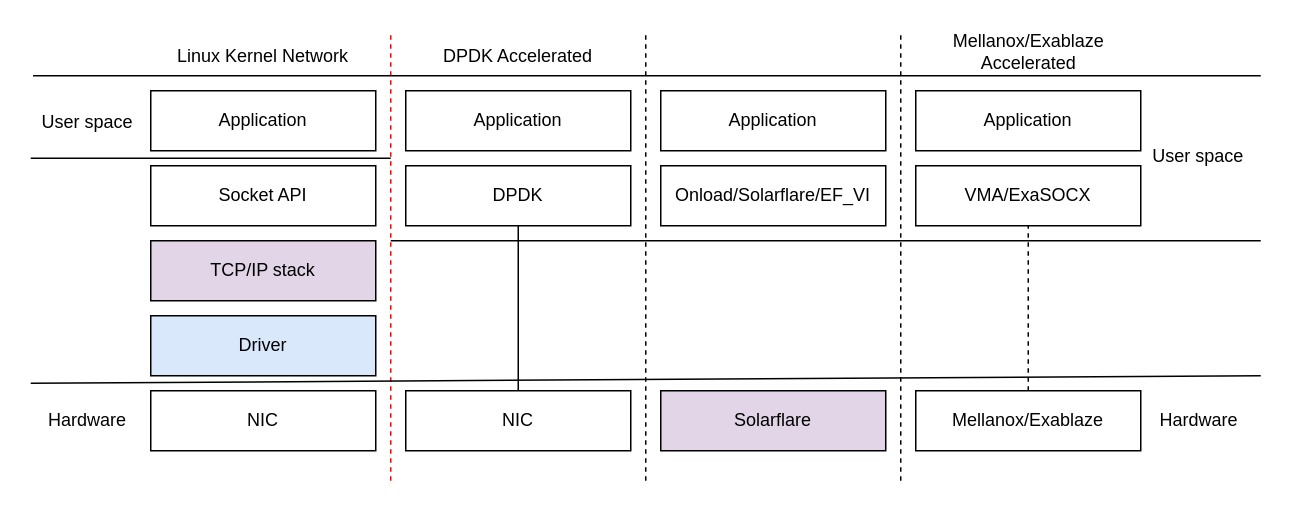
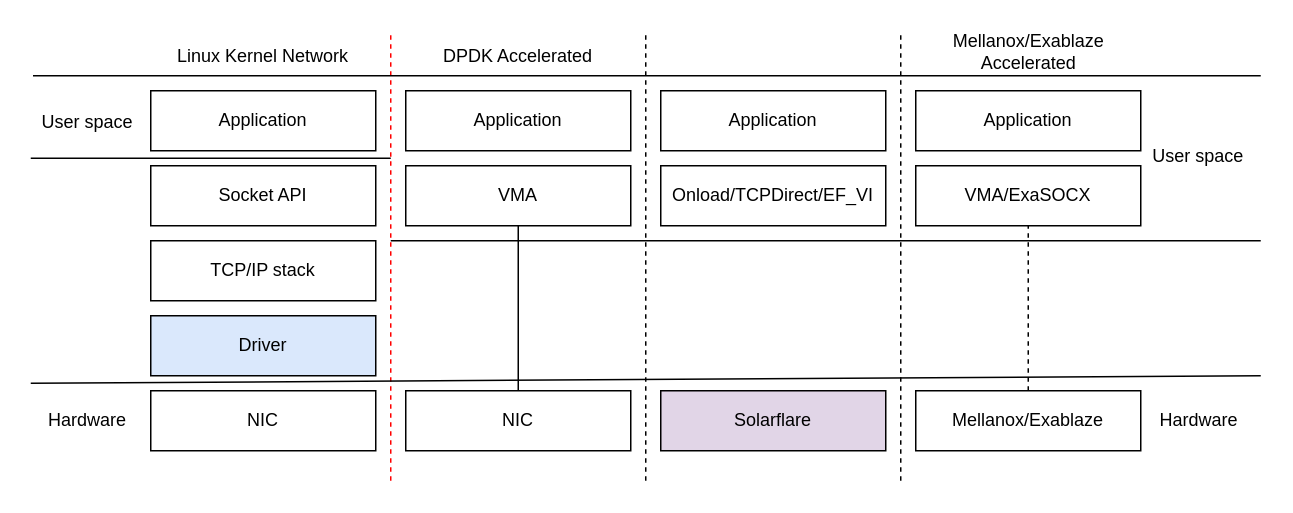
- <mxCell id="10" value="DPDK" style="rounded=0;whiteSpace=wrap;html=1;" vertex="1" parent="8"><mxGeometry y="50" width="150" height="40" as="geometry" /></mxCell>
+ <mxCell id="10" value="VMA" style="rounded=0;whiteSpace=wrap;html=1;" vertex="1" parent="8"><mxGeometry y="50" width="150" height="40" as="geometry" /></mxCell>
- <mxCell id="16" value="Onload/Solarflare/EF_VI" style="rounded=0;whiteSpace=wrap;html=1;" vertex="1" parent="14"><mxGeometry y="50" width="150" height="40" as="geometry" /></mxCell>
+ <mxCell id="16" value="Onload/TCPDirect/EF_VI" style="rounded=0;whiteSpace=wrap;html=1;" vertex="1" parent="14"><mxGeometry y="50" width="150" height="40" as="geometry" /></mxCell>
- <mxCell id="5" value="TCP/IP stack" style="rounded=0;whiteSpace=wrap;html=1;fillColor=#e1d5e7;" vertex="1" parent="2"><mxGeometry y="100" width="150" height="40" as="geometry" /></mxCell>
+ <mxCell id="5" value="TCP/IP stack" style="rounded=0;whiteSpace=wrap;html=1;" vertex="1" parent="2"><mxGeometry y="100" width="150" height="40" as="geometry" /></mxCell>
